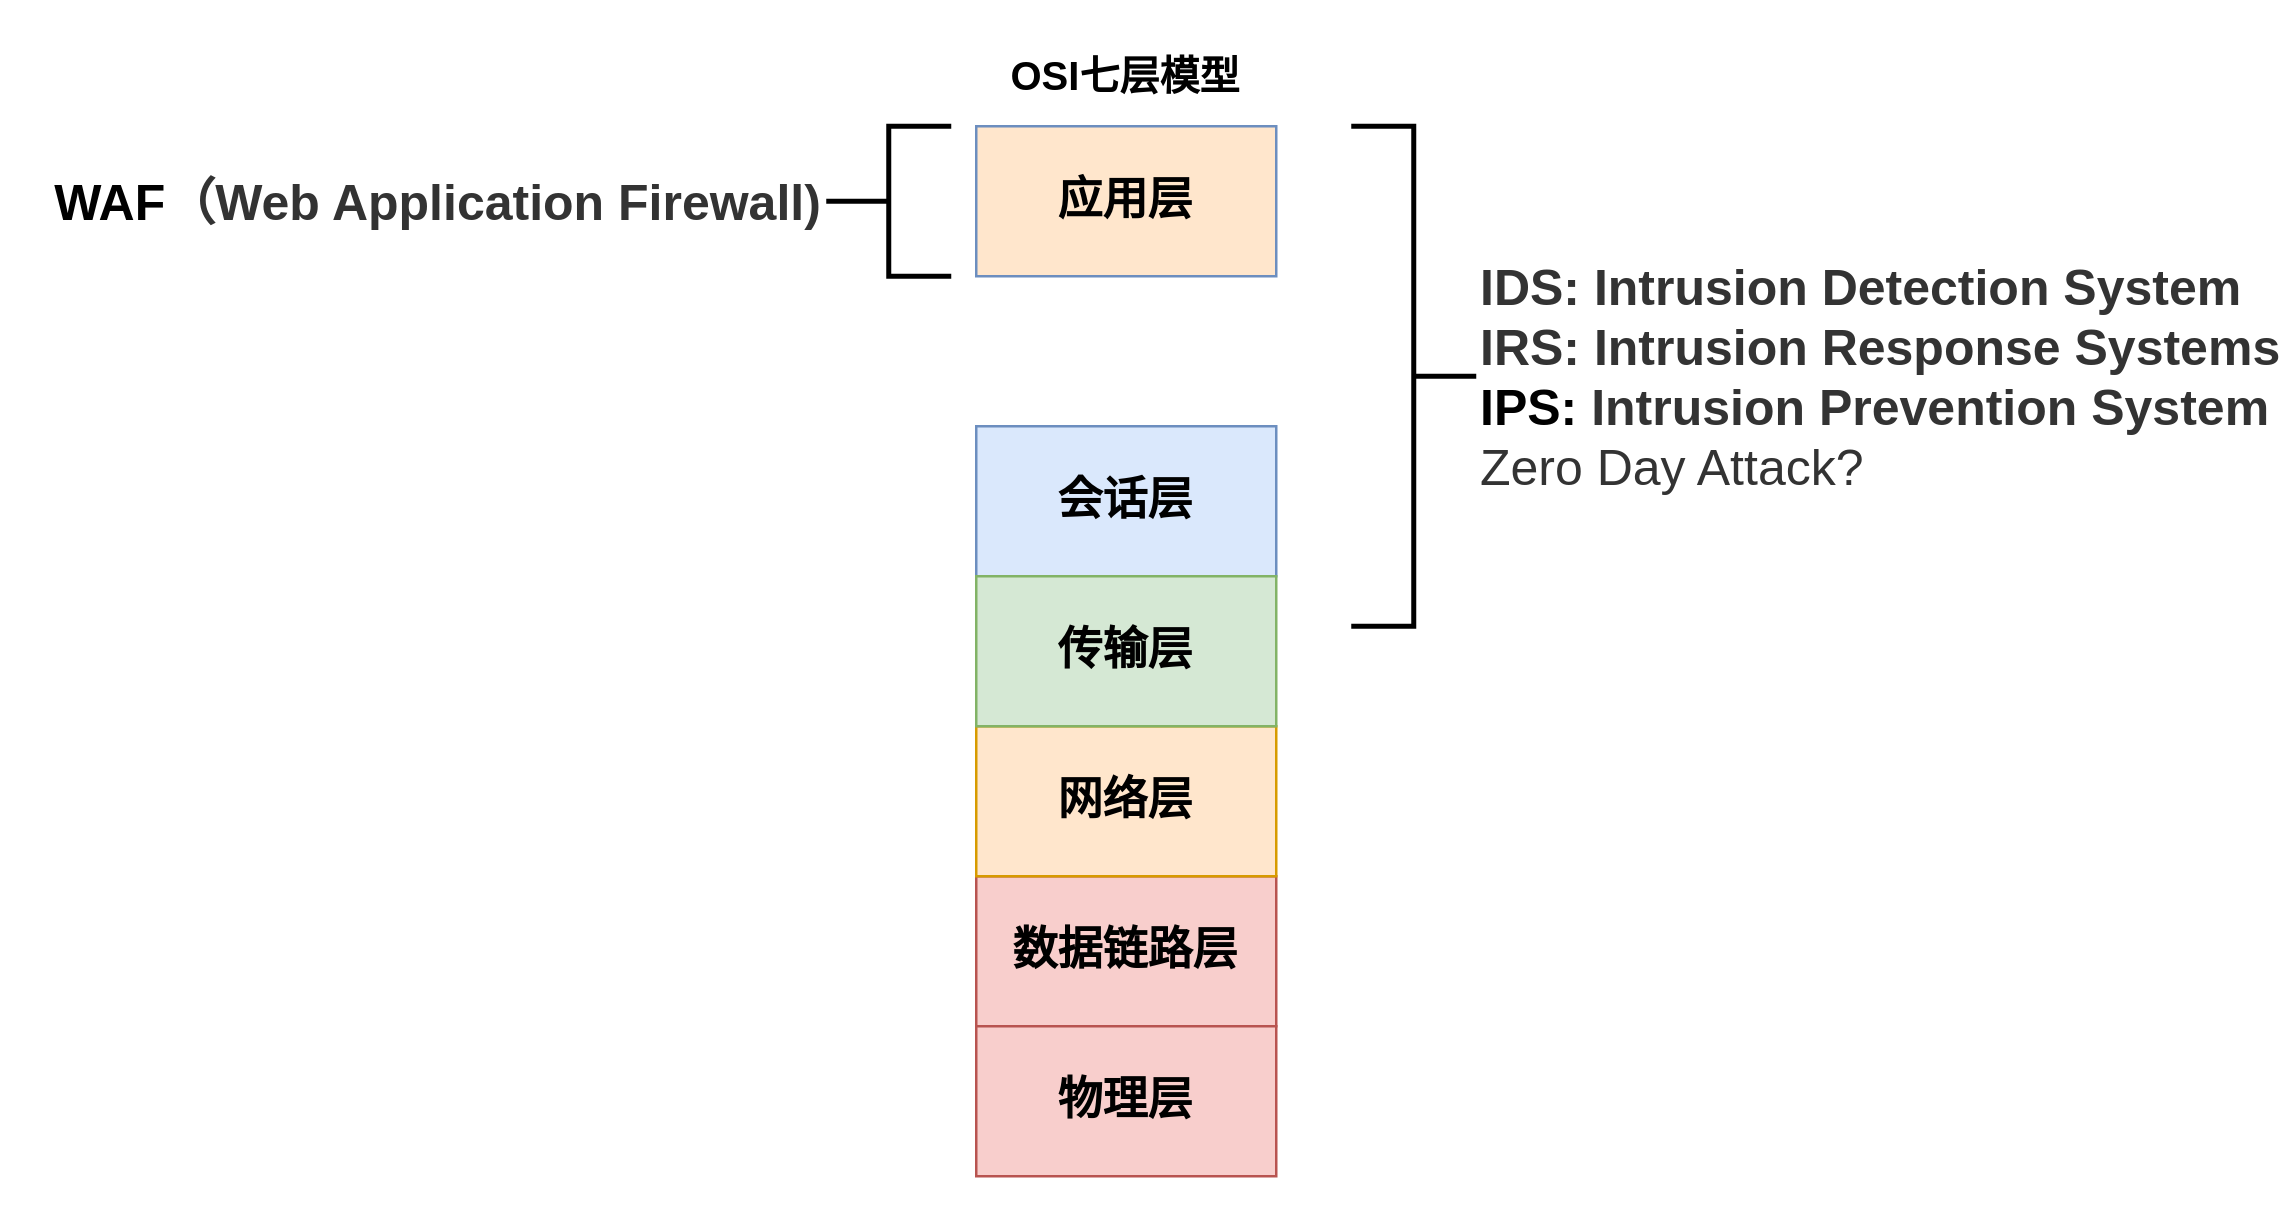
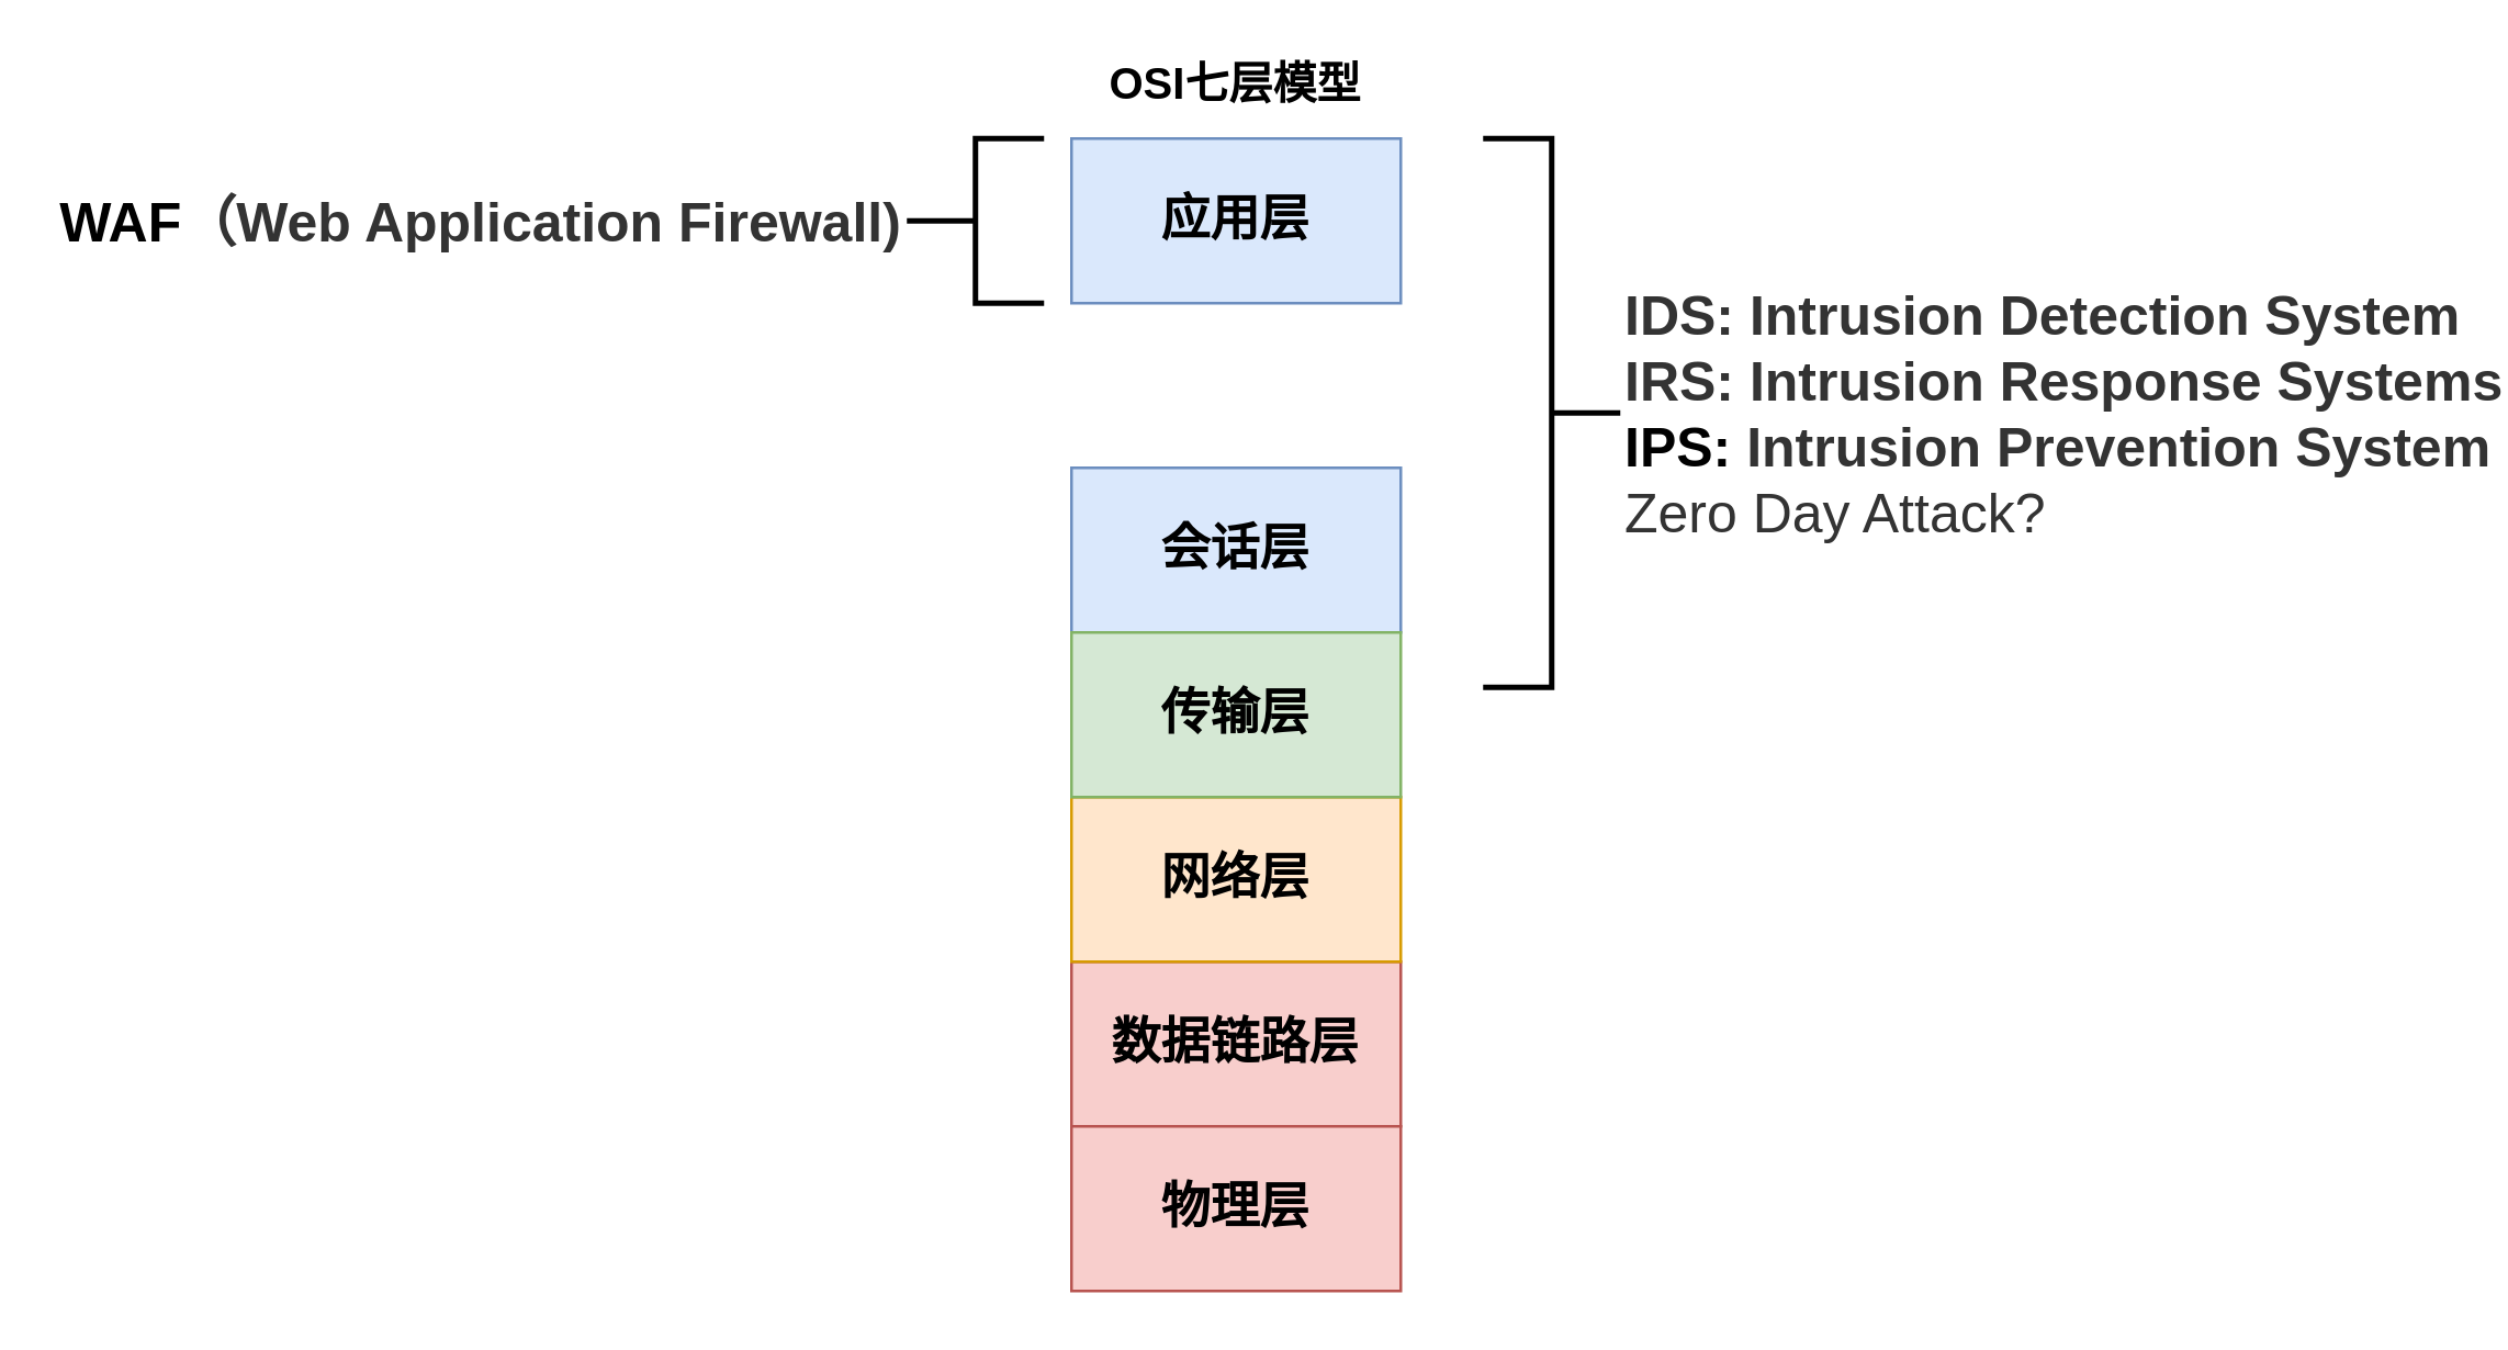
- <mxCell id="7" value="应用层" style="rounded=0;whiteSpace=wrap;html=1;fillColor=#ffe6cc;strokeColor=#6c8ebf;fontStyle=1;fontSize=18;" parent="1" vertex="1"><mxGeometry x="390" y="50" width="120" height="60" as="geometry" /></mxCell>
+ <mxCell id="7" value="应用层" style="rounded=0;whiteSpace=wrap;html=1;fillColor=#dae8fc;strokeColor=#6c8ebf;fontStyle=1;fontSize=18;" parent="1" vertex="1"><mxGeometry x="390" y="50" width="120" height="60" as="geometry" /></mxCell>
